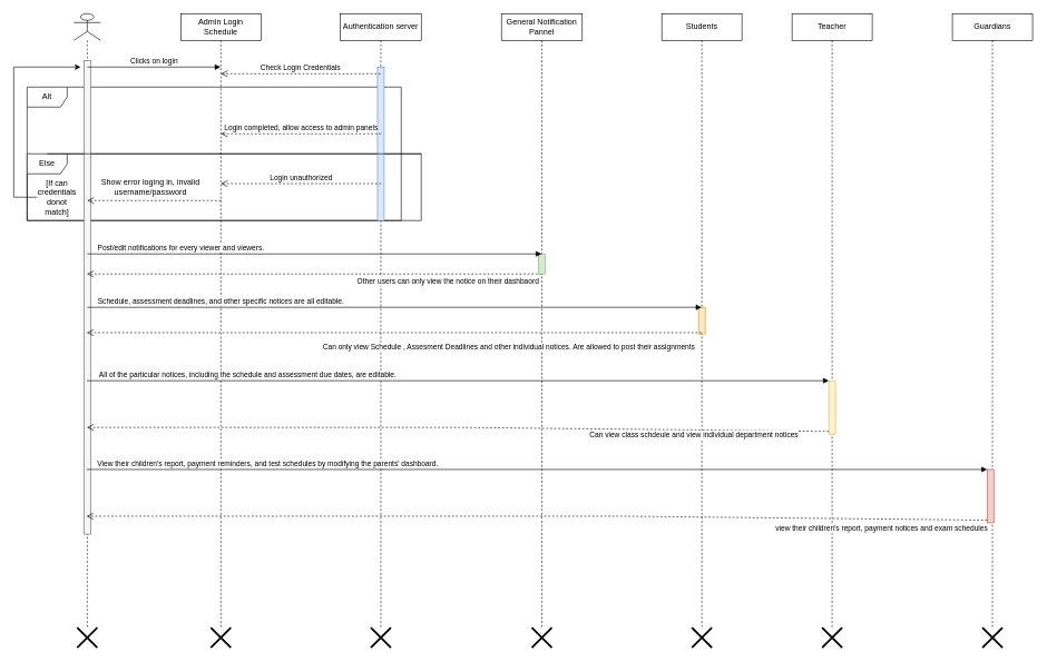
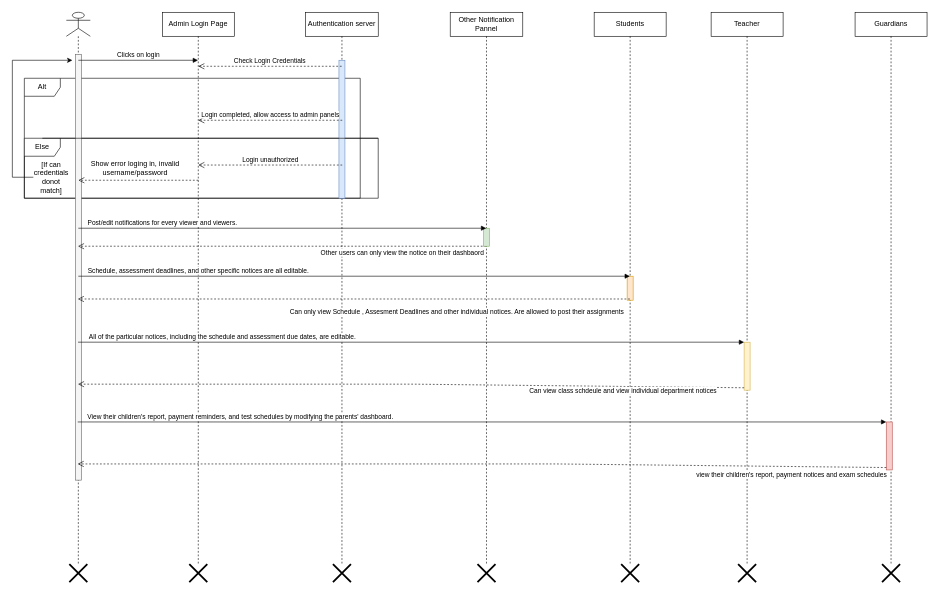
- <mxCell id="13" value="Admin Login Schedule" style="shape=umlLifeline;perimeter=lifelinePerimeter;whiteSpace=wrap;html=1;container=1;collapsible=0;recursiveResize=0;outlineConnect=0;" parent="1" vertex="1"><mxGeometry x="270" y="20" width="120" height="920" as="geometry" /></mxCell>
+ <mxCell id="13" value="Admin Login Page" style="shape=umlLifeline;perimeter=lifelinePerimeter;whiteSpace=wrap;html=1;container=1;collapsible=0;recursiveResize=0;outlineConnect=0;" parent="1" vertex="1"><mxGeometry x="270" y="20" width="120" height="920" as="geometry" /></mxCell>
- <mxCell id="16" value="General Notification Pannel" style="shape=umlLifeline;perimeter=lifelinePerimeter;whiteSpace=wrap;html=1;container=1;collapsible=0;recursiveResize=0;outlineConnect=0;" parent="1" vertex="1"><mxGeometry x="750" y="20" width="121" height="920" as="geometry" /></mxCell>
+ <mxCell id="16" value="Other Notification Pannel" style="shape=umlLifeline;perimeter=lifelinePerimeter;whiteSpace=wrap;html=1;container=1;collapsible=0;recursiveResize=0;outlineConnect=0;" parent="1" vertex="1"><mxGeometry x="750" y="20" width="121" height="920" as="geometry" /></mxCell>
